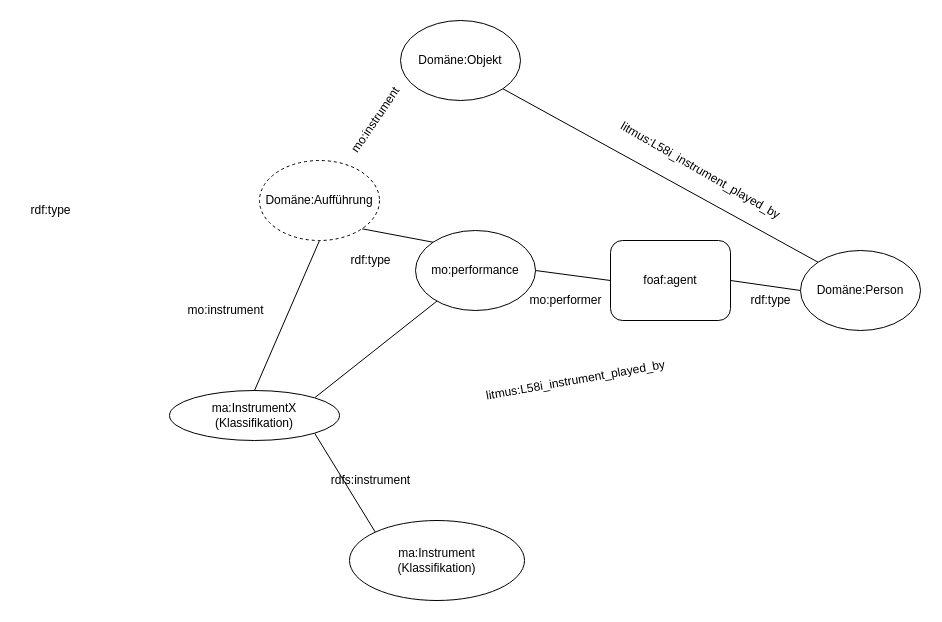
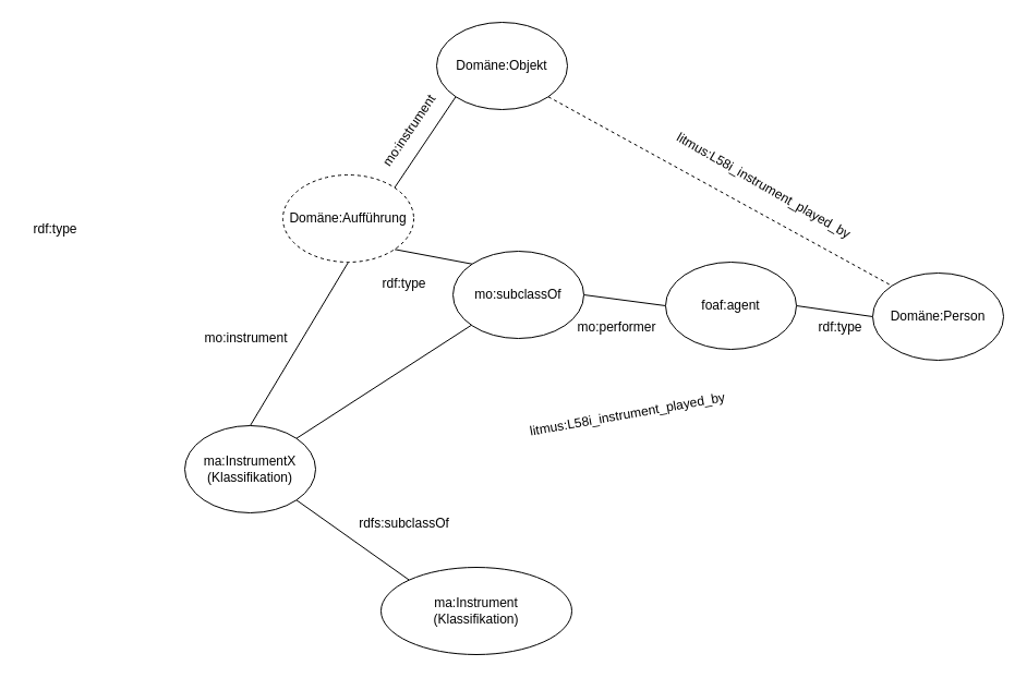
+ <mxCell id="14" style="edgeStyle=none;rounded=0;orthogonalLoop=1;jettySize=auto;html=1;exitX=0;exitY=1;exitDx=0;exitDy=0;entryX=1;entryY=0;entryDx=0;entryDy=0;endArrow=none;endFill=0;" edge="1" parent="1" source="16" target="18"><mxGeometry relative="1" as="geometry" /></mxCell>
- <mxCell id="15" style="edgeStyle=none;rounded=0;orthogonalLoop=1;jettySize=auto;html=1;exitX=1;exitY=1;exitDx=0;exitDy=0;endArrow=none;endFill=0;entryX=0;entryY=0;entryDx=0;entryDy=0;" edge="1" parent="1" source="16" target="21"><mxGeometry relative="1" as="geometry"><mxPoint x="530" y="210" as="targetPoint" /></mxGeometry></mxCell>
+ <mxCell id="15" style="edgeStyle=none;rounded=0;orthogonalLoop=1;jettySize=auto;html=1;exitX=1;exitY=1;exitDx=0;exitDy=0;endArrow=none;endFill=0;entryX=0;entryY=0;entryDx=0;entryDy=0;dashed=1;" edge="1" parent="1" source="16" target="21"><mxGeometry relative="1" as="geometry"><mxPoint x="530" y="210" as="targetPoint" /></mxGeometry></mxCell>
- <mxCell id="3" value="mo:performance" style="ellipse;whiteSpace=wrap;html=1;strokeWidth=1;" vertex="1" parent="1"><mxGeometry x="415" y="230" width="120" height="80" as="geometry" /></mxCell>
+ <mxCell id="3" value="mo:subclassOf" style="ellipse;whiteSpace=wrap;html=1;strokeWidth=1;" vertex="1" parent="1"><mxGeometry x="415" y="230" width="120" height="80" as="geometry" /></mxCell>
- <mxCell id="5" value="foaf:agent" style="whiteSpace=wrap;html=1;strokeWidth=1;rounded=1;" vertex="1" parent="1"><mxGeometry x="610" y="240" width="120" height="80" as="geometry" /></mxCell>
+ <mxCell id="5" value="foaf:agent" style="ellipse;whiteSpace=wrap;html=1;strokeWidth=1;" vertex="1" parent="1"><mxGeometry x="610" y="240" width="120" height="80" as="geometry" /></mxCell>
- <mxCell id="9" value="ma:InstrumentX&lt;br&gt;(Klassifikation)" style="ellipse;whiteSpace=wrap;html=1;strokeWidth=1;" vertex="1" parent="1"><mxGeometry x="169" y="390" width="170" height="50" as="geometry" /></mxCell>
+ <mxCell id="9" value="ma:InstrumentX&lt;br&gt;(Klassifikation)" style="ellipse;whiteSpace=wrap;html=1;strokeWidth=1;" vertex="1" parent="1"><mxGeometry x="169" y="390" width="120" height="80" as="geometry" /></mxCell>
- <mxCell id="24" value="rdfs:instrument" style="text;html=1;align=center;verticalAlign=middle;resizable=0;points=[];autosize=1;" vertex="1" parent="1"><mxGeometry x="320" y="470" width="100" height="20" as="geometry" /></mxCell>
+ <mxCell id="24" value="rdfs:subclassOf" style="text;html=1;align=center;verticalAlign=middle;resizable=0;points=[];autosize=1;" vertex="1" parent="1"><mxGeometry x="320" y="470" width="100" height="20" as="geometry" /></mxCell>
